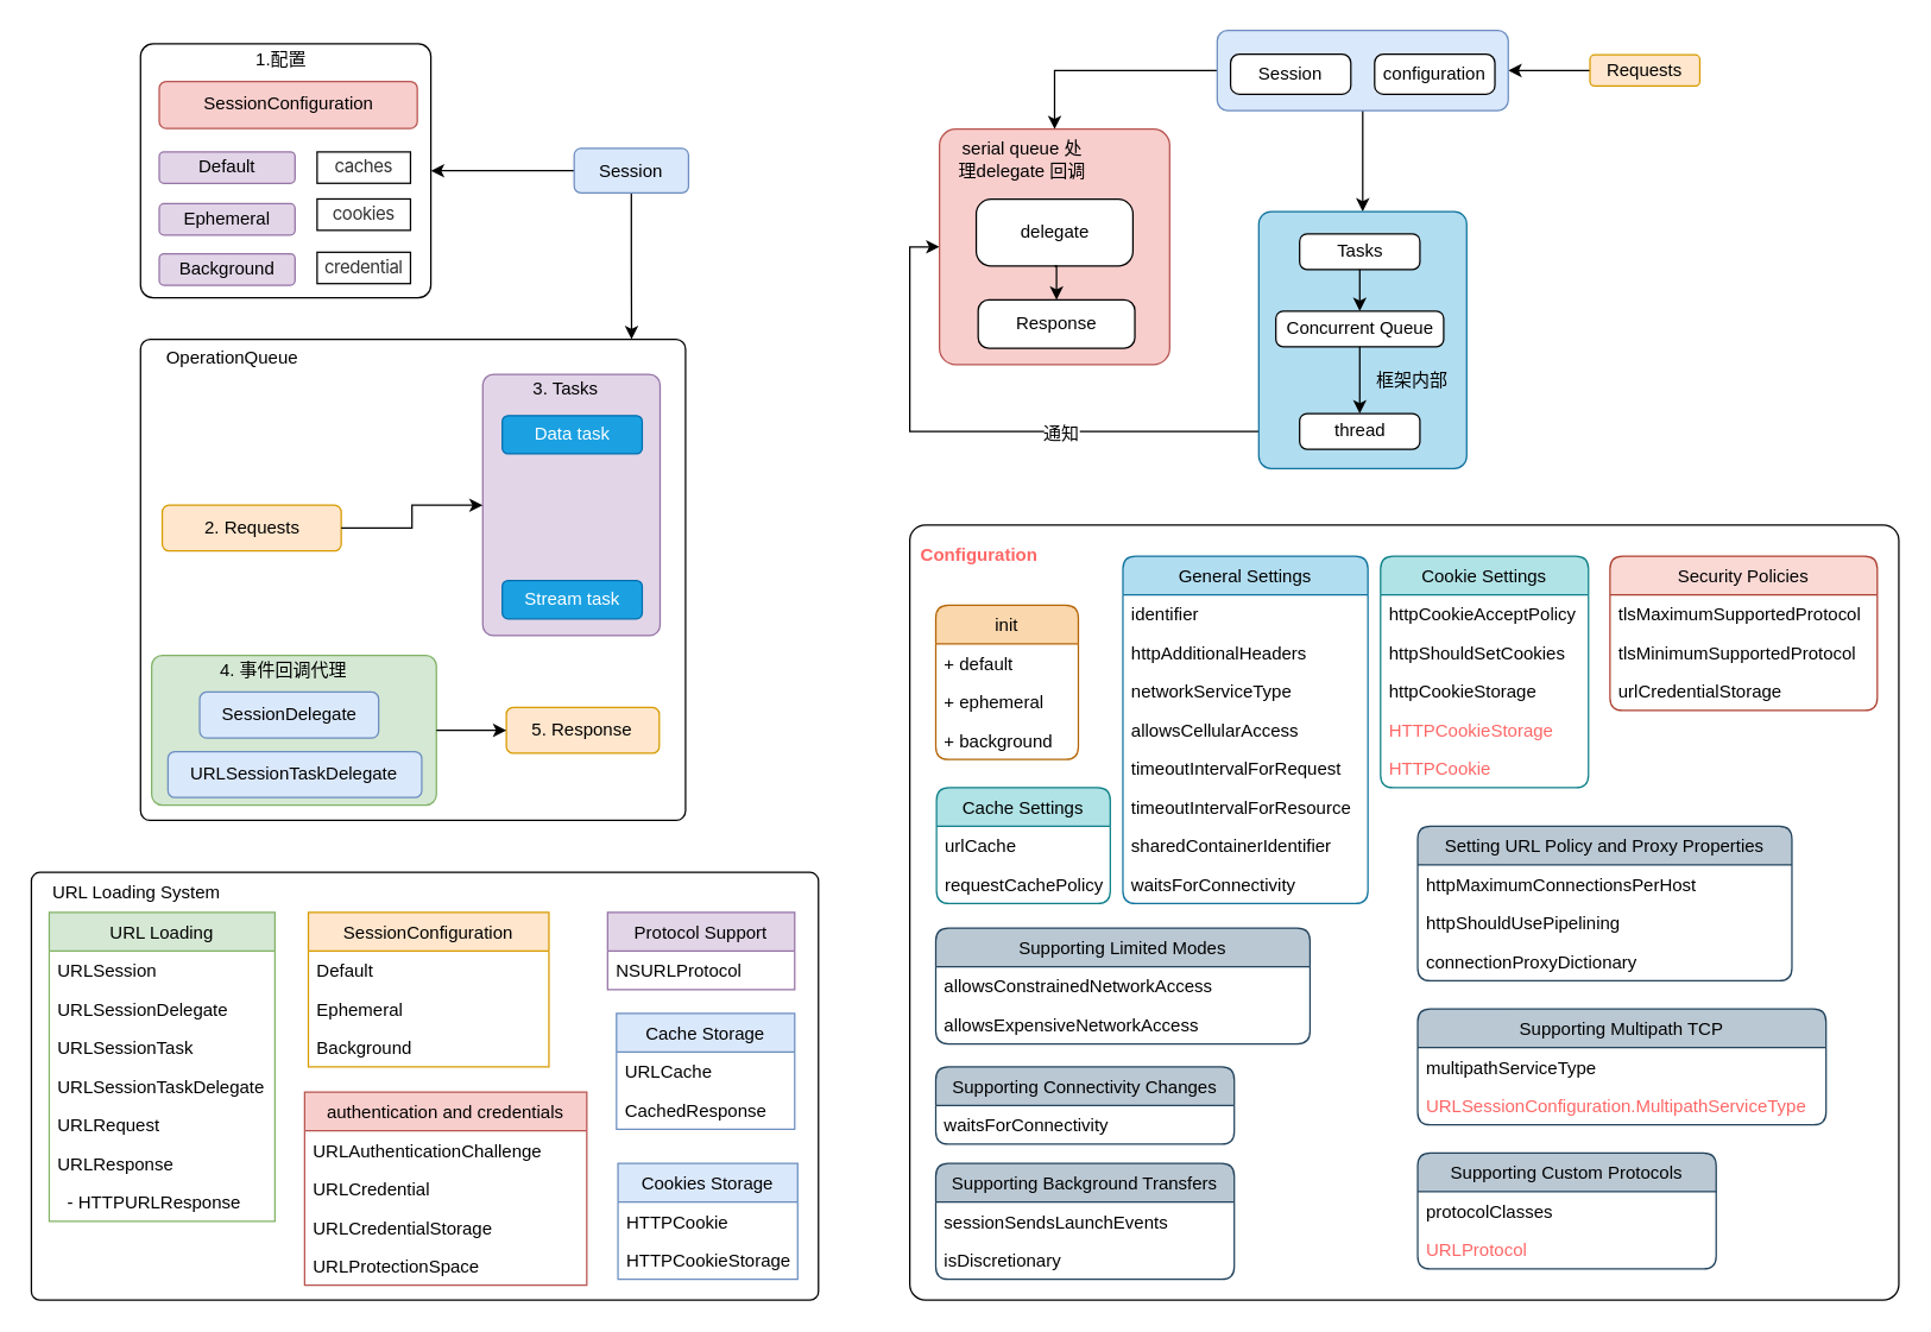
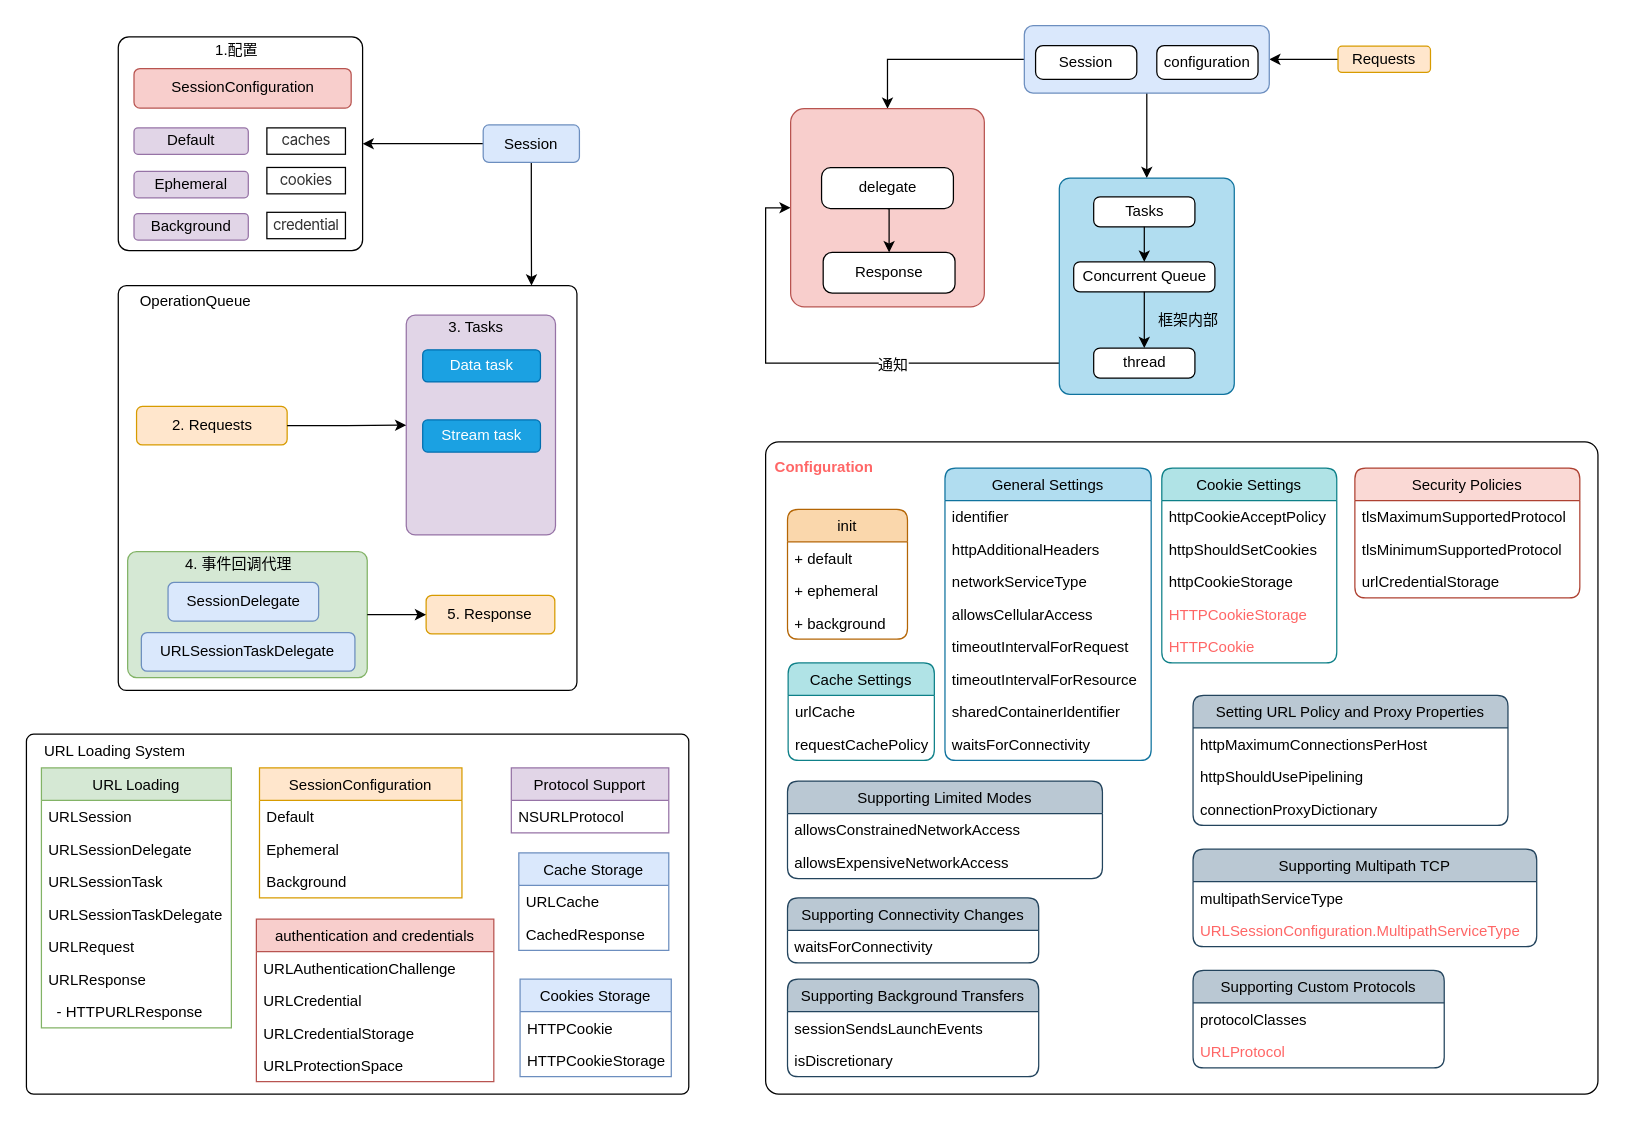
- <mxCell id="28" value="serial queue 处理delegate 回调" style="text;html=1;strokeColor=none;fillColor=none;align=center;verticalAlign=middle;whiteSpace=wrap;rounded=0;fontSize=12;" parent="23" vertex="1"><mxGeometry x="9.118" y="8.469" width="93.782" height="24.198" as="geometry" /></mxCell>
- <mxCell id="25" value="delegate" style="rounded=1;whiteSpace=wrap;html=1;strokeColor=#000000;fontSize=12;align=center;arcSize=22;" parent="23" vertex="1"><mxGeometry x="24.748" y="47.187" width="105.504" height="45" as="geometry" /></mxCell>
+ <mxCell id="25" value="delegate" style="rounded=1;whiteSpace=wrap;html=1;strokeColor=#000000;fontSize=12;align=center;arcSize=22;" parent="23" vertex="1"><mxGeometry x="24.748" y="47.187" width="105.504" height="32.668" as="geometry" /></mxCell>
- <mxCell id="33" value="2. Requests" style="rounded=1;whiteSpace=wrap;html=1;fillColor=#ffe6cc;strokeColor=#d79b00;" parent="29" vertex="1"><mxGeometry x="18.624" y="111.686" width="120.507" height="30.857" as="geometry" /></mxCell>
+ <mxCell id="33" value="2. Requests" style="rounded=1;whiteSpace=wrap;html=1;fillColor=#ffe6cc;strokeColor=#d79b00;" parent="29" vertex="1"><mxGeometry x="18.624" y="96.686" width="120.507" height="30.857" as="geometry" /></mxCell>
- <mxCell id="37" value="Stream task" style="rounded=1;whiteSpace=wrap;html=1;strokeColor=#006EAF;fontSize=12;align=center;fillColor=#1ba1e2;fontColor=#ffffff;" parent="29" vertex="1"><mxGeometry x="247.588" y="162.514" width="94.215" height="25.714" as="geometry" /></mxCell>
+ <mxCell id="37" value="Stream task" style="rounded=1;whiteSpace=wrap;html=1;strokeColor=#006EAF;fontSize=12;align=center;fillColor=#1ba1e2;fontColor=#ffffff;" parent="29" vertex="1"><mxGeometry x="247.588" y="107.514" width="94.215" height="25.714" as="geometry" /></mxCell>
